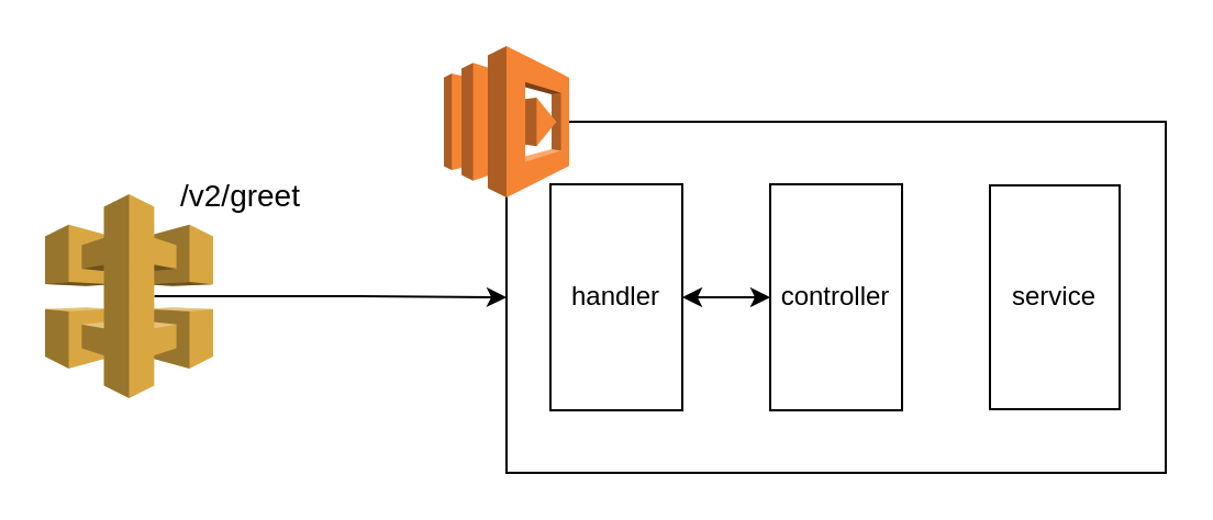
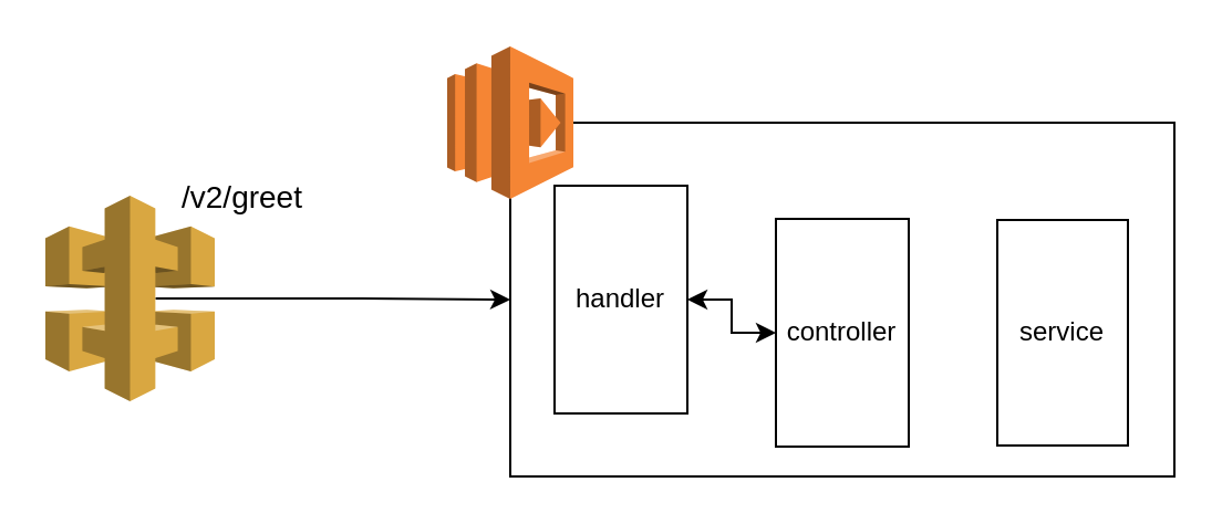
- <mxCell id="9" value="controller" style="rounded=0;whiteSpace=wrap;html=1;fillColor=none;" vertex="1" parent="1"><mxGeometry x="350" y="83.5" width="60" height="103" as="geometry" /></mxCell>
+ <mxCell id="9" value="controller" style="rounded=0;whiteSpace=wrap;html=1;fillColor=none;" vertex="1" parent="1"><mxGeometry x="350" y="98.5" width="60" height="103" as="geometry" /></mxCell>
- <mxCell id="10" value="service" style="rounded=0;whiteSpace=wrap;html=1;fillColor=none;" vertex="1" parent="1"><mxGeometry x="450" y="84" width="59" height="102" as="geometry" /></mxCell>
+ <mxCell id="10" value="service" style="rounded=0;whiteSpace=wrap;html=1;fillColor=none;" vertex="1" parent="1"><mxGeometry x="450" y="99" width="59" height="102" as="geometry" /></mxCell>
